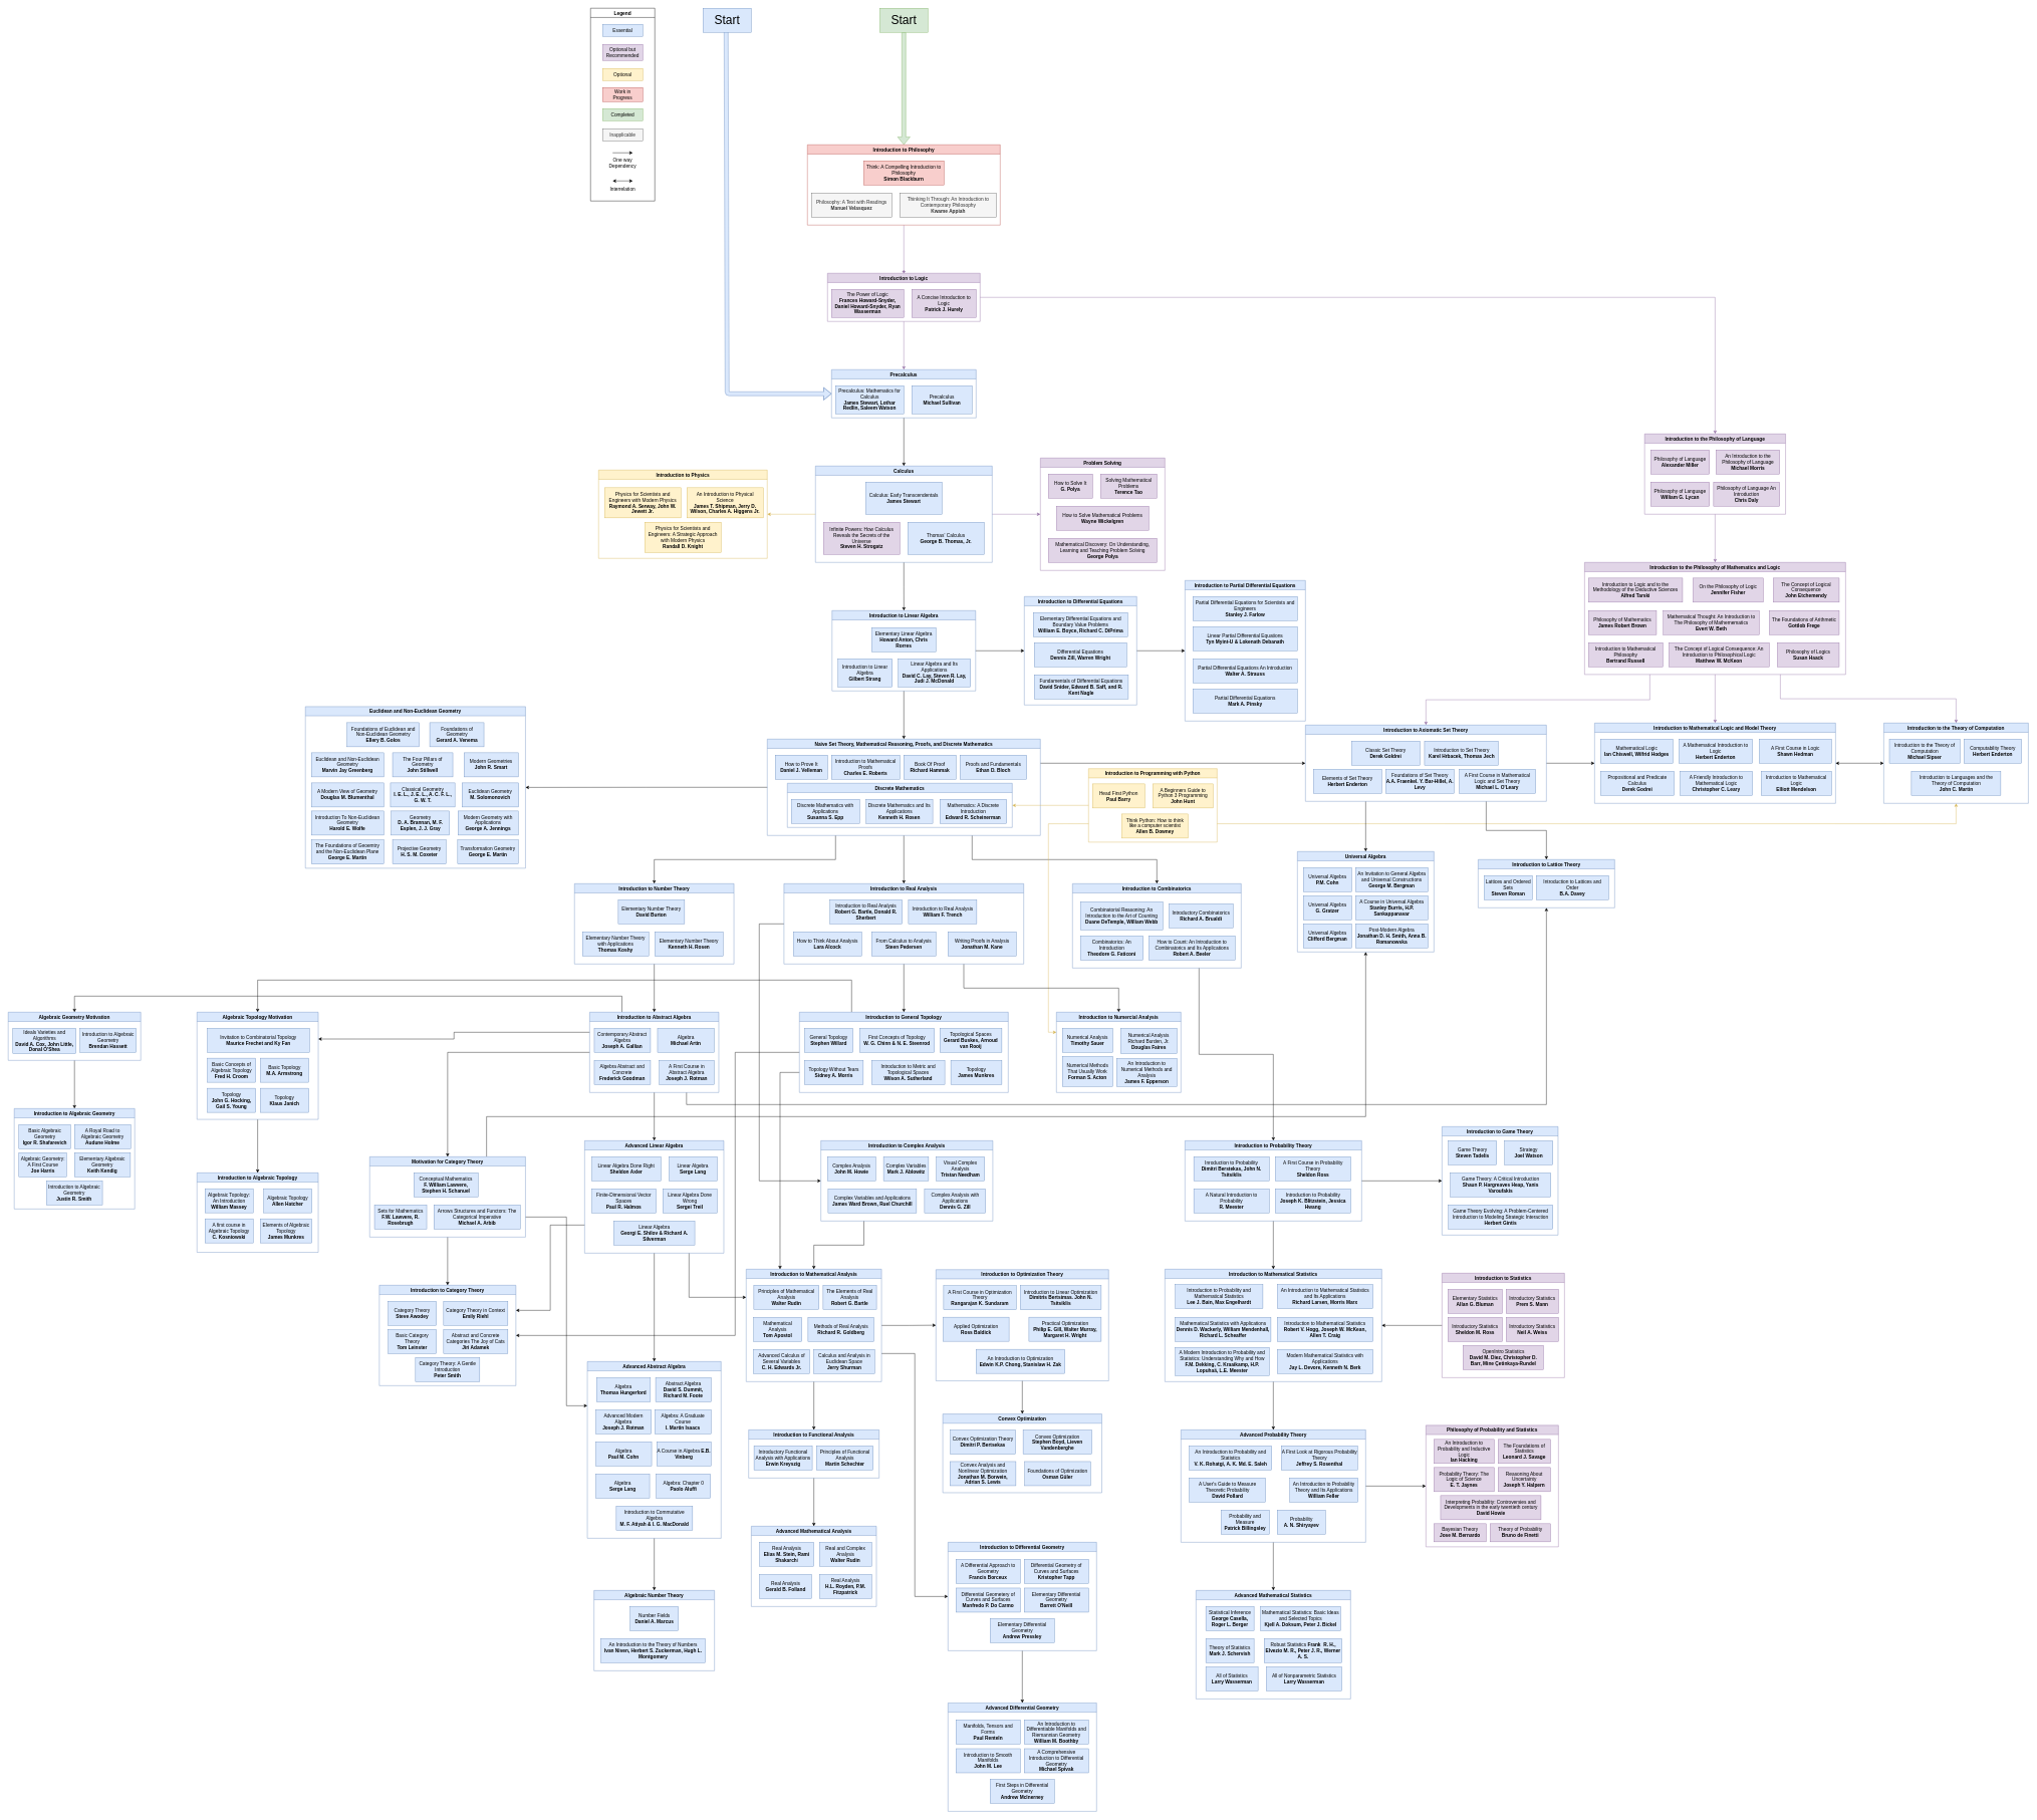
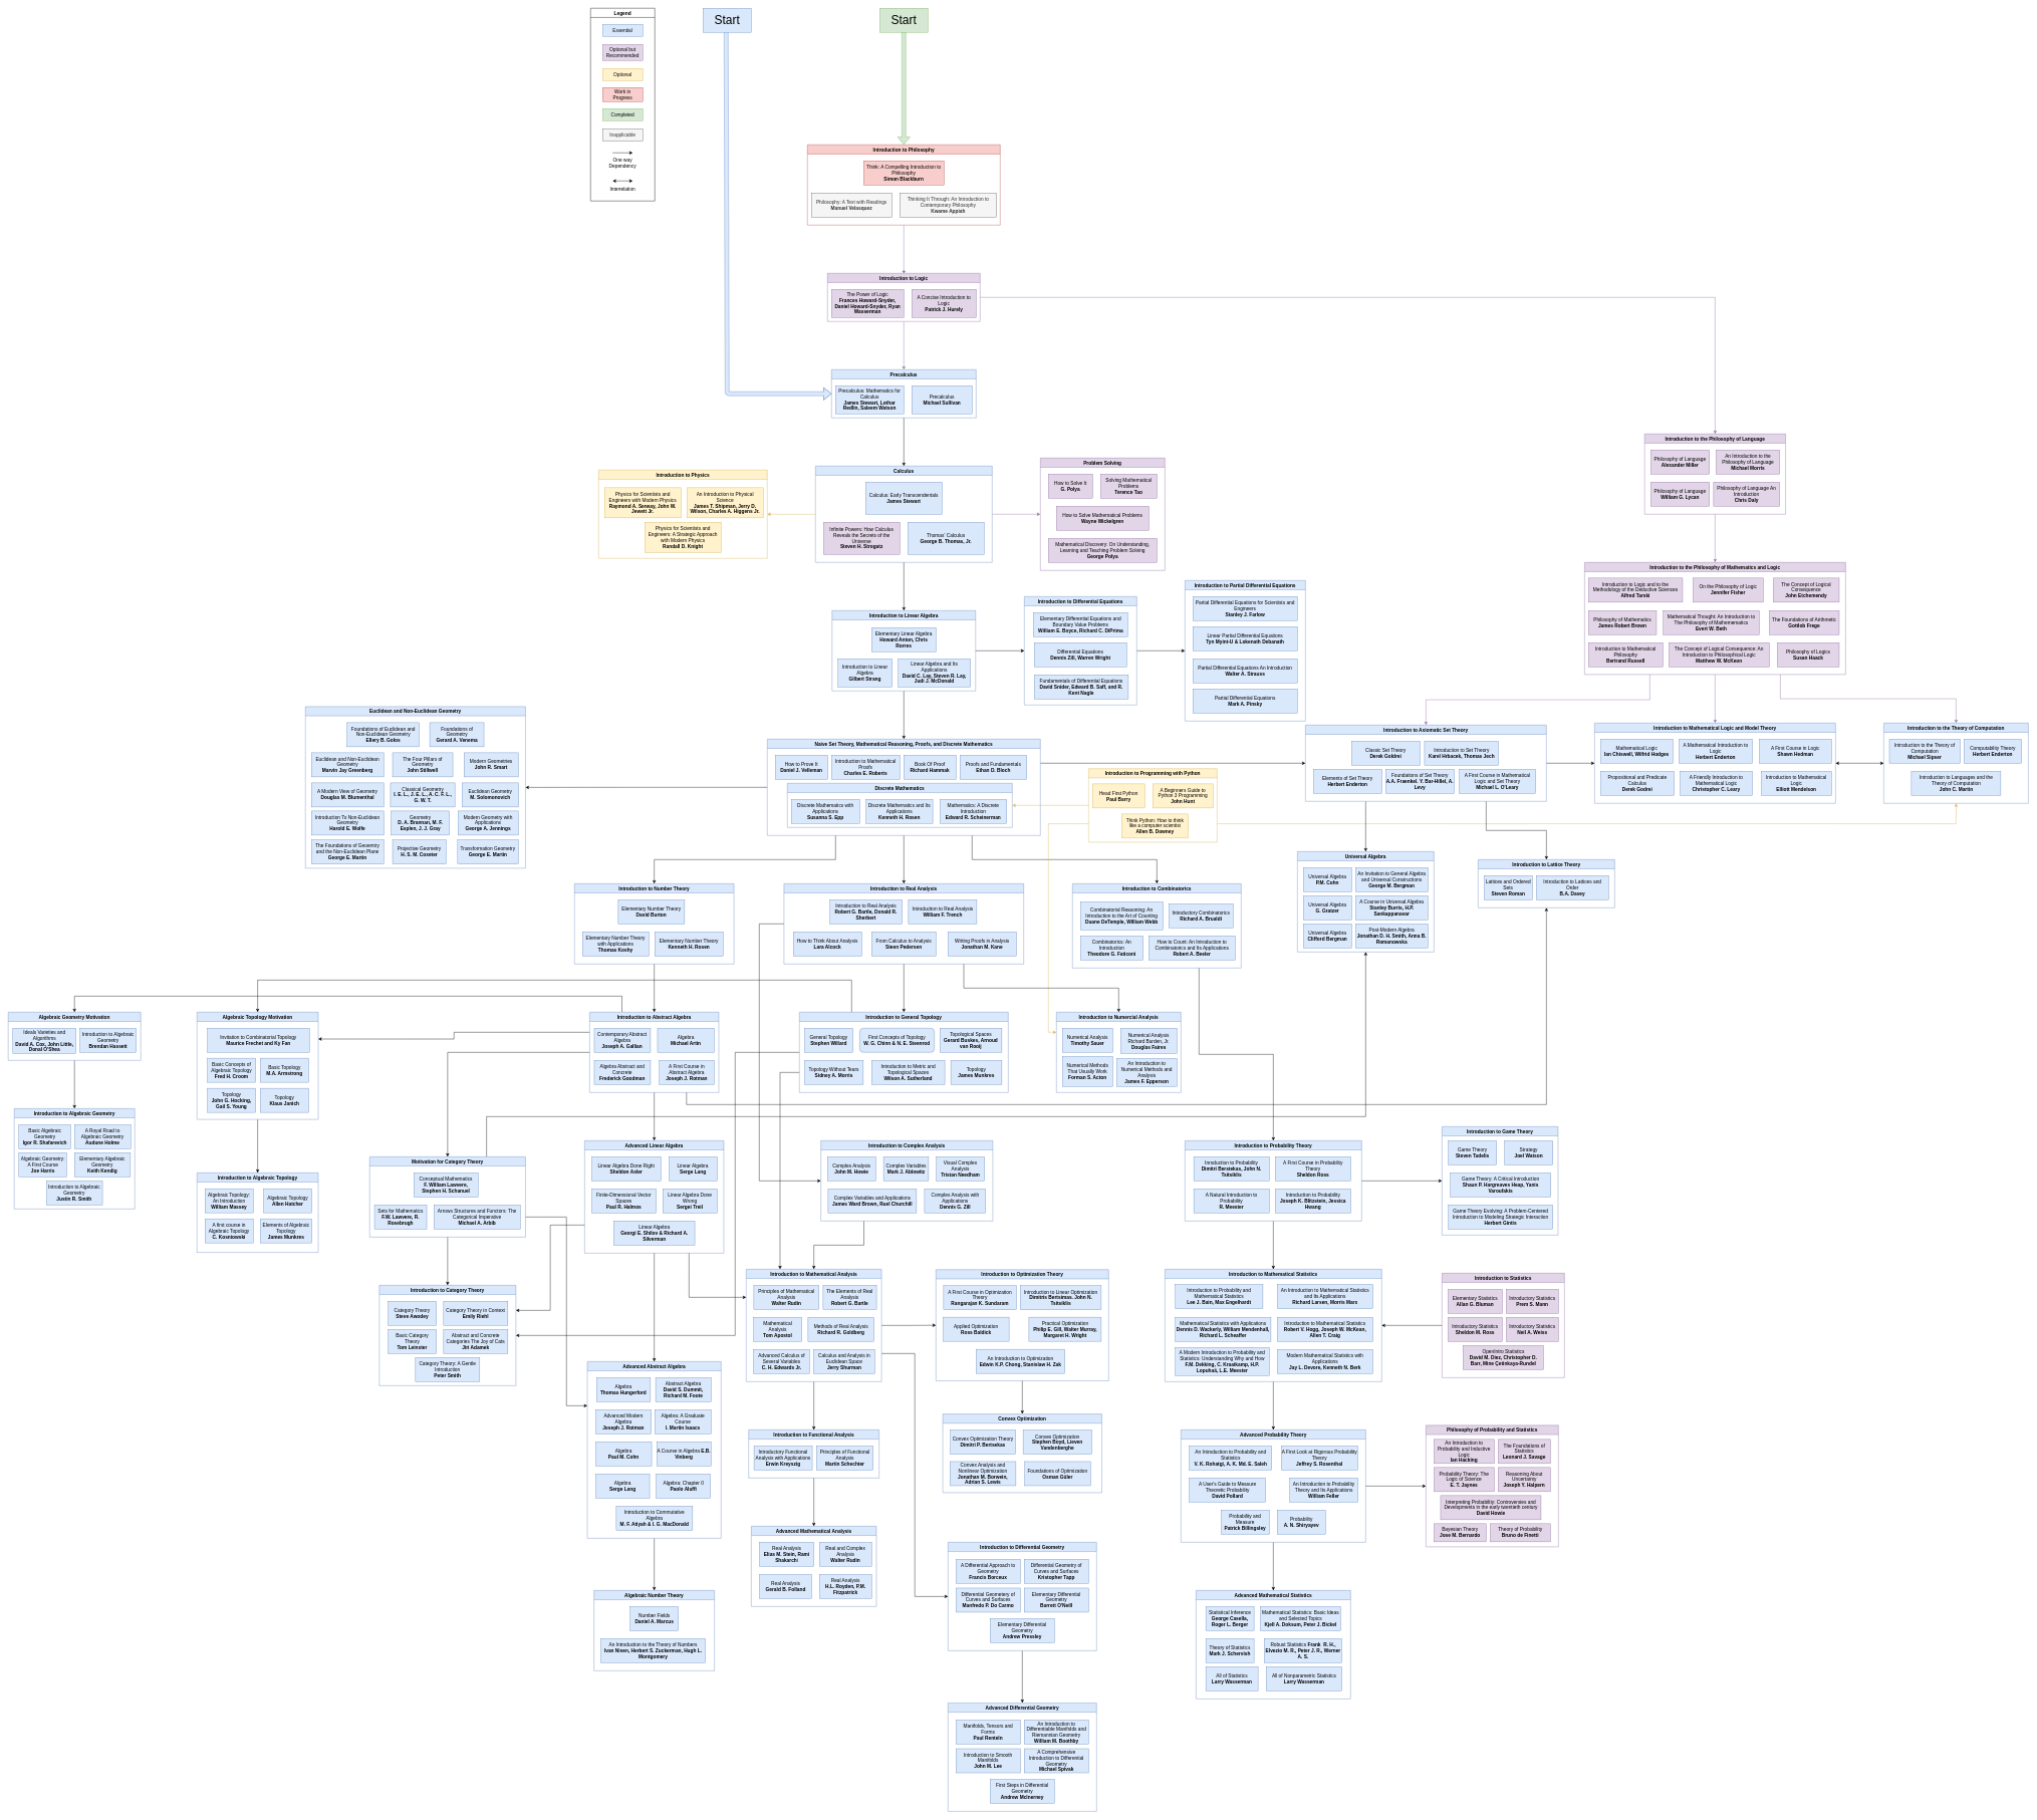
- <mxCell id="163" value="First Concepts of Topology&lt;br&gt;&lt;b&gt;W. G. Chinn &amp;amp; N. E. Steenrod&lt;/b&gt;" style="rounded=0;whiteSpace=wrap;html=1;fillColor=#dae8fc;strokeColor=#6c8ebf;" parent="157" vertex="1"><mxGeometry x="150" y="40" width="186" height="60" as="geometry" /></mxCell>
+ <mxCell id="163" value="First Concepts of Topology&lt;br&gt;&lt;b&gt;W. G. Chinn &amp;amp; N. E. Steenrod&lt;/b&gt;" style="whiteSpace=wrap;html=1;fillColor=#dae8fc;strokeColor=#6c8ebf;rounded=1;" parent="157" vertex="1"><mxGeometry x="150" y="40" width="186" height="60" as="geometry" /></mxCell>
